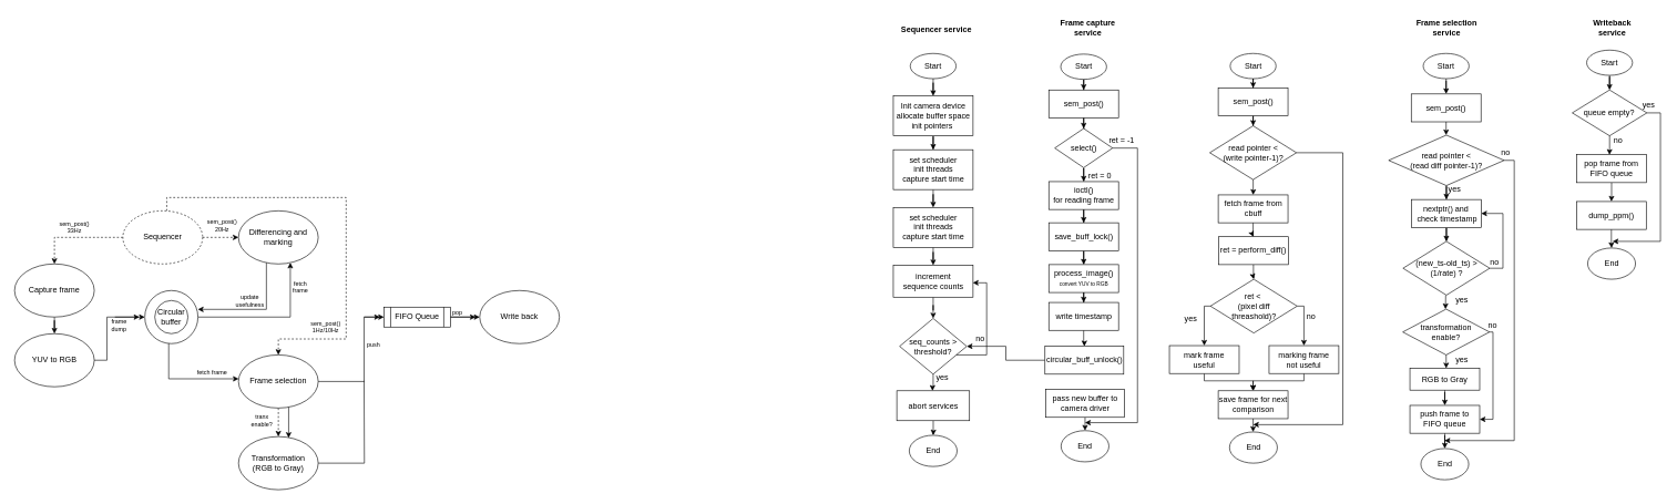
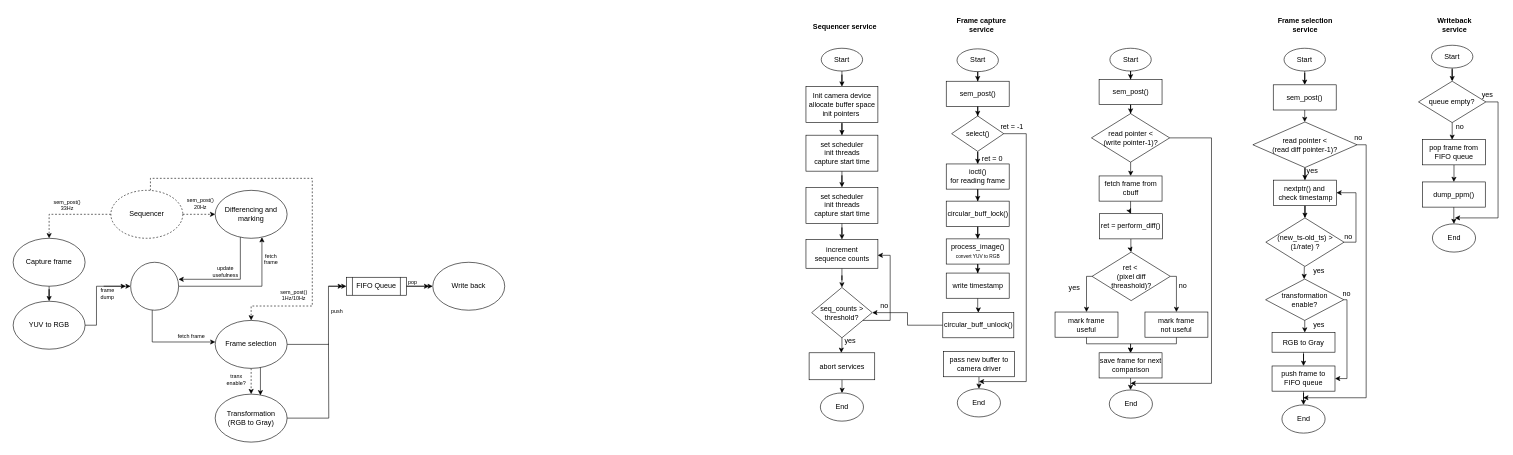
- <mxCell id="71" value="save_buff_lock()" style="rounded=0;whiteSpace=wrap;html=1;align=center;" vertex="1" parent="1"><mxGeometry x="1576.5" y="335" width="105" height="42" as="geometry" /></mxCell>
+ <mxCell id="71" value="circular_buff_lock()" style="rounded=0;whiteSpace=wrap;html=1;align=center;" vertex="1" parent="1"><mxGeometry x="1576.5" y="335" width="105" height="42" as="geometry" /></mxCell>
- <mxCell id="20" value="Circular&lt;br&gt;buffer" style="ellipse;whiteSpace=wrap;html=1;aspect=fixed;" vertex="1" parent="18"><mxGeometry x="15" y="15" width="50" height="50" as="geometry" /></mxCell>
- <mxCell id="98" value="marking frame&lt;br&gt;not useful" style="rounded=0;whiteSpace=wrap;html=1;align=center;" vertex="1" parent="1"><mxGeometry x="1908" y="520" width="105" height="42" as="geometry" /></mxCell>
+ <mxCell id="98" value="mark frame&lt;br&gt;not useful" style="rounded=0;whiteSpace=wrap;html=1;align=center;" vertex="1" parent="1"><mxGeometry x="1908" y="520" width="105" height="42" as="geometry" /></mxCell>
